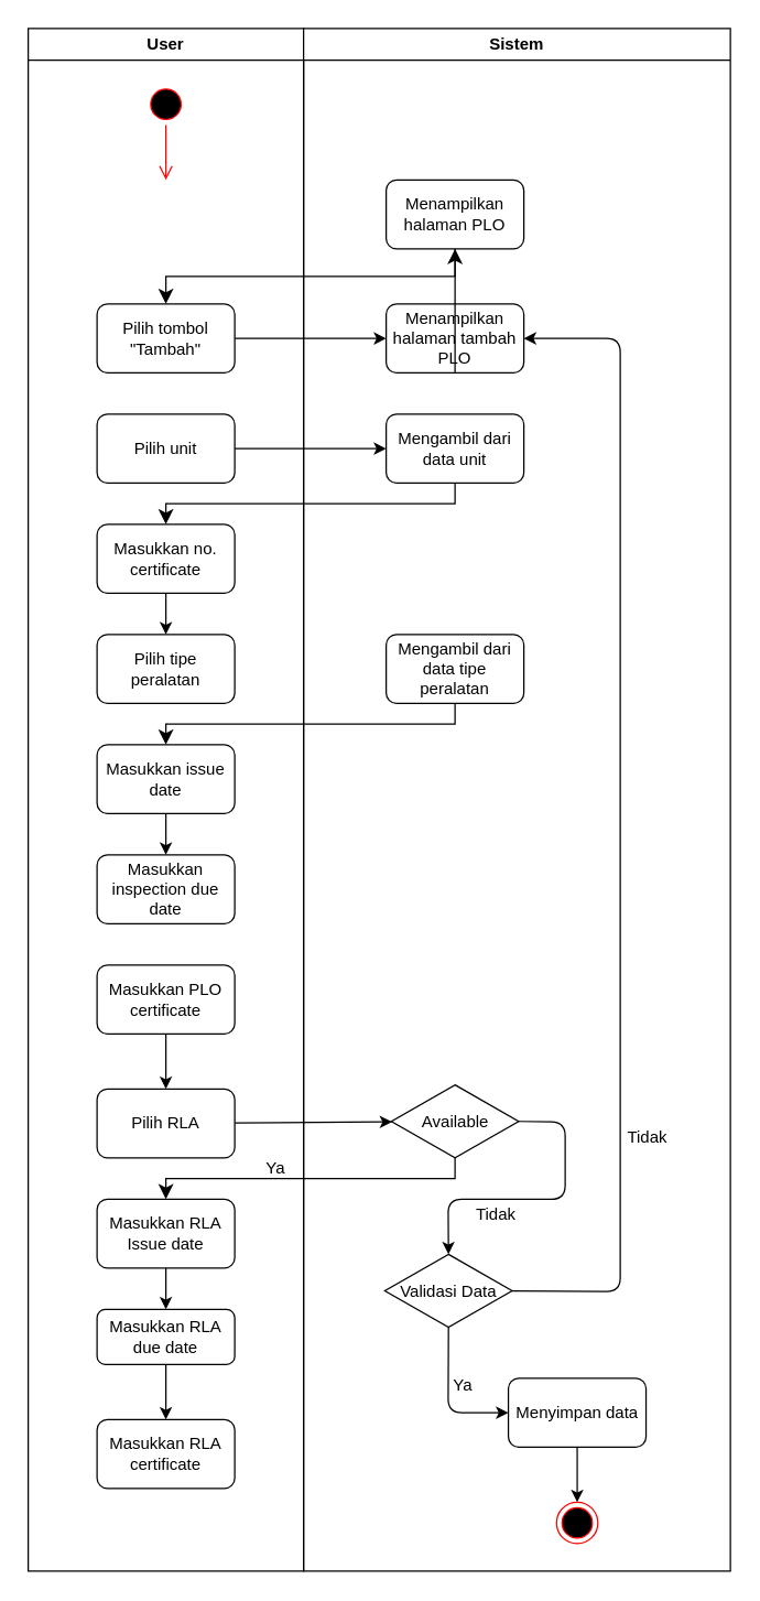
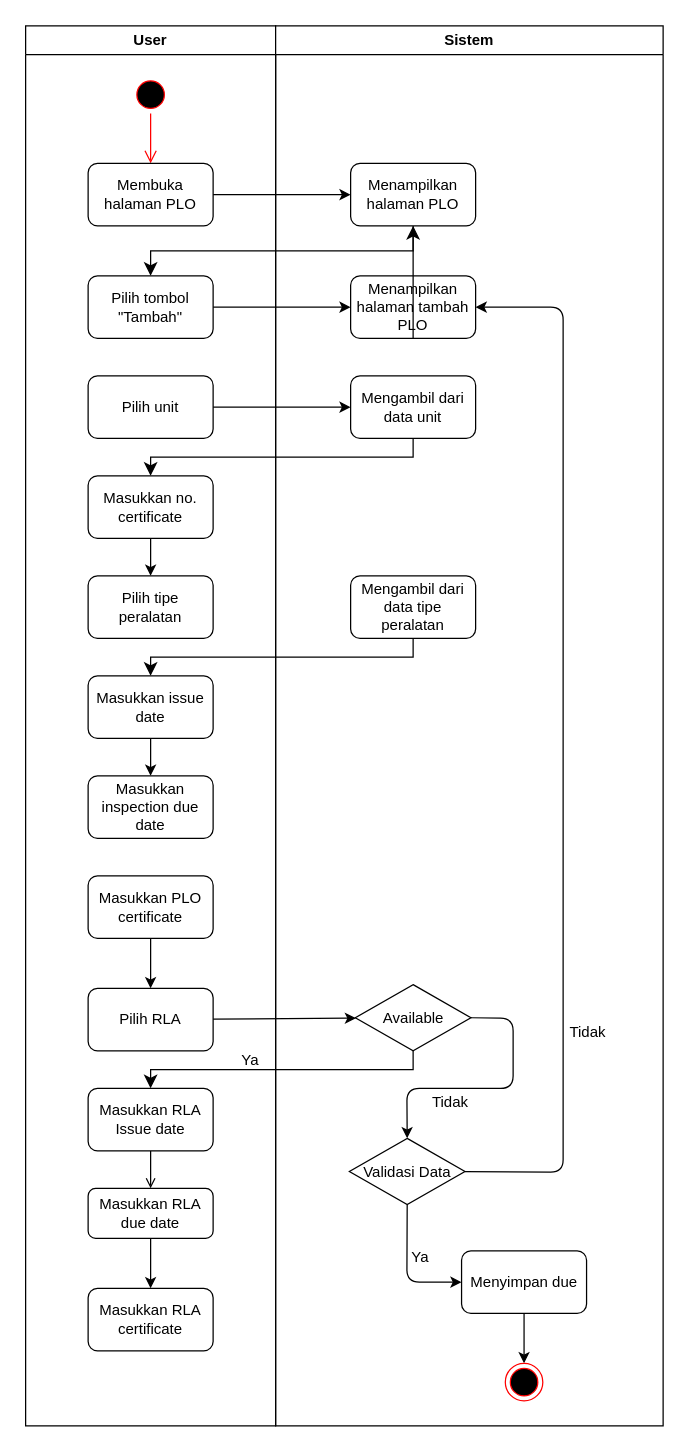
+ <mxCell id="5" value="Membuka halaman PLO" style="rounded=1;whiteSpace=wrap;html=1;" parent="2" vertex="1"><mxGeometry x="50" y="110" width="100" height="50" as="geometry" /></mxCell>
+ <mxCell id="39" value="" style="endArrow=classic;html=1;exitX=1;exitY=0.5;exitDx=0;exitDy=0;entryX=0;entryY=0.5;entryDx=0;entryDy=0;" parent="1" source="5" target="23" edge="1"><mxGeometry width="50" height="50" relative="1" as="geometry"><mxPoint x="350" y="180" as="sourcePoint" /><mxPoint x="250" y="155" as="targetPoint" /></mxGeometry></mxCell>
- <mxCell id="16" value="" style="edgeStyle=none;html=1;" parent="2" source="17" target="19" edge="1"><mxGeometry relative="1" as="geometry" /></mxCell>
+ <mxCell id="16" value="" style="edgeStyle=none;html=1;endArrow=open;" parent="2" source="17" target="19" edge="1"><mxGeometry relative="1" as="geometry" /></mxCell>
- <mxCell id="30" value="Menyimpan data" style="rounded=1;whiteSpace=wrap;html=1;" parent="22" vertex="1"><mxGeometry x="148.75" y="980" width="100" height="50" as="geometry" /></mxCell>
+ <mxCell id="30" value="Menyimpan due" style="rounded=1;whiteSpace=wrap;html=1;" parent="22" vertex="1"><mxGeometry x="148.75" y="980" width="100" height="50" as="geometry" /></mxCell>
